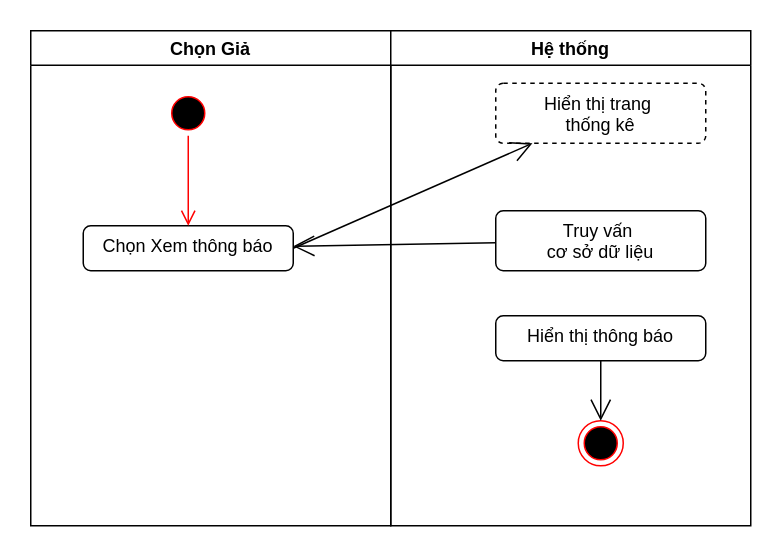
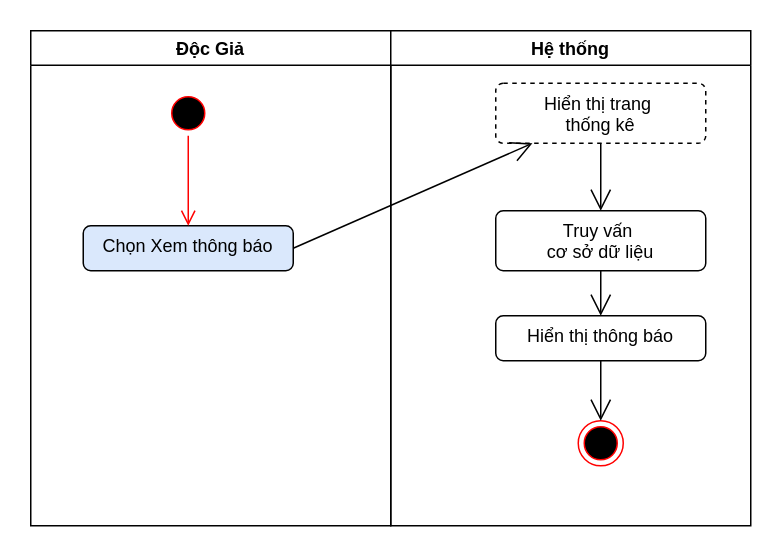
- <mxCell id="2" value="Chọn Giả" style="swimlane;" vertex="1" parent="1"><mxGeometry y="20" width="240" height="330" as="geometry" x="20" /></mxCell>
+ <mxCell id="2" value="Độc Giả" style="swimlane;" vertex="1" parent="1"><mxGeometry y="20" width="240" height="330" as="geometry" x="20" /></mxCell>
+ <mxCell id="10" value="" style="endArrow=open;endFill=0;endSize=12;html=1;exitX=0.5;exitY=1;exitDx=0;exitDy=0;entryX=0.5;entryY=0;entryDx=0;entryDy=0;" edge="1" parent="6" source="7" target="8"><mxGeometry width="160" relative="1" as="geometry"><mxPoint x="-20" y="140" as="sourcePoint" /><mxPoint x="140" y="140" as="targetPoint" /></mxGeometry></mxCell>
- <mxCell id="13" value="" style="endArrow=open;endFill=1;endSize=12;html=1;" edge="1" parent="6" source="8" target="4"><mxGeometry width="160" relative="1" as="geometry"><mxPoint x="-55" y="145" as="sourcePoint" /><mxPoint x="80" y="148" as="targetPoint" /></mxGeometry></mxCell>
+ <mxCell id="13" value="" style="endArrow=open;endFill=1;endSize=12;html=1;" edge="1" parent="6" source="8" target="11"><mxGeometry width="160" relative="1" as="geometry"><mxPoint x="-55" y="145" as="sourcePoint" /><mxPoint x="80" y="148" as="targetPoint" /></mxGeometry></mxCell>
- <mxCell id="4" value="Chọn Xem thông báo" style="html=1;align=center;verticalAlign=top;rounded=1;absoluteArcSize=1;arcSize=10;dashed=0;whiteSpace=wrap;" vertex="1" parent="2"><mxGeometry x="35" y="130" width="140" height="30" as="geometry" /></mxCell>
+ <mxCell id="4" value="Chọn Xem thông báo" style="html=1;align=center;verticalAlign=top;rounded=1;absoluteArcSize=1;arcSize=10;dashed=0;whiteSpace=wrap;fillColor=#dae8fc;" vertex="1" parent="2"><mxGeometry x="35" y="130" width="140" height="30" as="geometry" /></mxCell>
